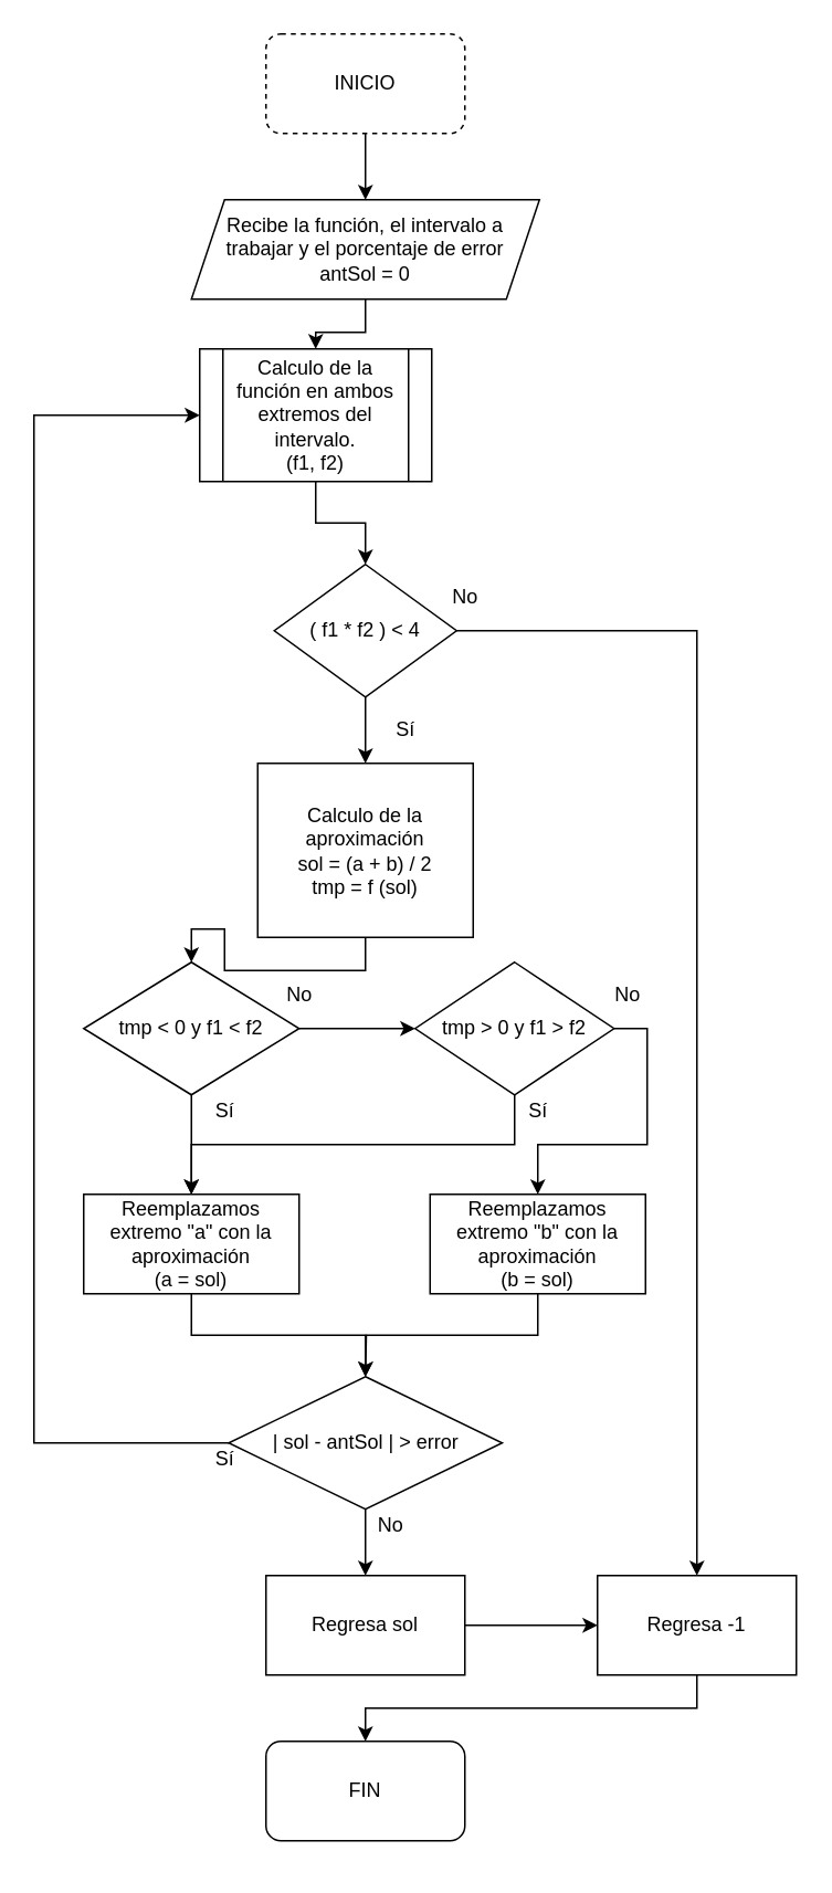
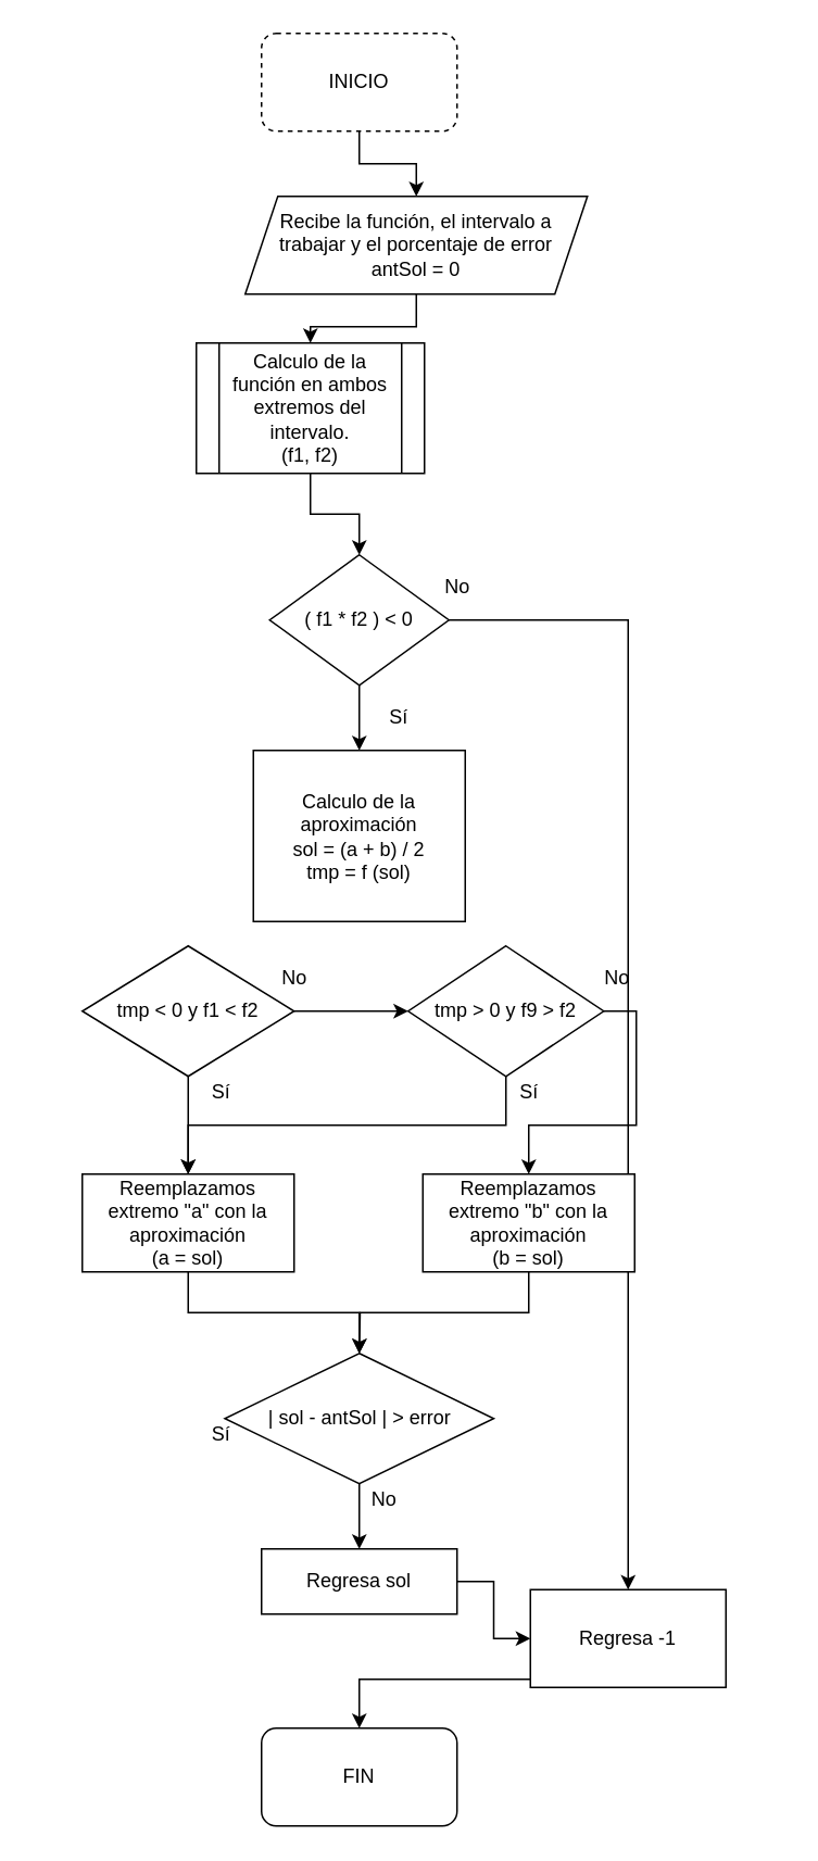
- <mxCell id="38" value="Recibe la función, el intervalo a trabajar y el porcentaje de error&lt;br&gt;antSol = 0" style="shape=parallelogram;perimeter=parallelogramPerimeter;whiteSpace=wrap;html=1;fixedSize=1;" parent="1" vertex="1"><mxGeometry x="115" y="120" width="210" height="60" as="geometry" /></mxCell>
+ <mxCell id="38" value="Recibe la función, el intervalo a trabajar y el porcentaje de error&lt;br&gt;antSol = 0" style="shape=parallelogram;perimeter=parallelogramPerimeter;whiteSpace=wrap;html=1;fixedSize=1;" parent="1" vertex="1"><mxGeometry x="150" y="120" width="210" height="60" as="geometry" /></mxCell>
- <mxCell id="8" value="( f1 * f2 ) &amp;lt; 4" style="rhombus;whiteSpace=wrap;html=1;" parent="1" vertex="1"><mxGeometry x="165" y="340" width="110" height="80" as="geometry" /></mxCell>
+ <mxCell id="8" value="( f1 * f2 ) &amp;lt; 0" style="rhombus;whiteSpace=wrap;html=1;" parent="1" vertex="1"><mxGeometry x="165" y="340" width="110" height="80" as="geometry" /></mxCell>
- <mxCell id="26" style="edgeStyle=orthogonalEdgeStyle;rounded=0;orthogonalLoop=1;jettySize=auto;html=1;exitX=0;exitY=0.5;exitDx=0;exitDy=0;entryX=0;entryY=0.5;entryDx=0;entryDy=0;" parent="1" source="28" target="5" edge="1"><mxGeometry relative="1" as="geometry"><Array as="points"><mxPoint x="20" y="870" /><mxPoint x="20" y="250" /></Array></mxGeometry></mxCell>
- <mxCell id="10" value="" style="edgeStyle=orthogonalEdgeStyle;rounded=0;orthogonalLoop=1;jettySize=auto;html=1;" parent="1" source="11" target="14" edge="1"><mxGeometry relative="1" as="geometry" /></mxCell>
- <mxCell id="20" value="tmp &amp;gt; 0 y f1 &amp;gt; f2" style="rhombus;whiteSpace=wrap;html=1;" parent="1" vertex="1"><mxGeometry x="250" y="580" width="120" height="80" as="geometry" /></mxCell>
+ <mxCell id="20" value="tmp &amp;gt; 0 y f9 &amp;gt; f2" style="rhombus;whiteSpace=wrap;html=1;" parent="1" vertex="1"><mxGeometry x="250" y="580" width="120" height="80" as="geometry" /></mxCell>
- <mxCell id="31" value="Regresa sol" style="whiteSpace=wrap;html=1;" parent="1" vertex="1"><mxGeometry x="160" y="950" width="120" height="60" as="geometry" /></mxCell>
+ <mxCell id="31" value="Regresa sol" style="whiteSpace=wrap;html=1;" parent="1" vertex="1"><mxGeometry x="160" y="950" width="120" height="40" as="geometry" /></mxCell>
- <mxCell id="36" value="Regresa -1" style="whiteSpace=wrap;html=1;" parent="1" vertex="1"><mxGeometry x="360" y="950" width="120" height="60" as="geometry" /></mxCell>
+ <mxCell id="36" value="Regresa -1" style="whiteSpace=wrap;html=1;" parent="1" vertex="1"><mxGeometry x="325" y="975" width="120" height="60" as="geometry" /></mxCell>
- <mxCell id="33" value="FIN" style="rounded=1;whiteSpace=wrap;html=1;" parent="1" vertex="1"><mxGeometry x="160" y="1050" width="120" height="60" as="geometry" /></mxCell>
+ <mxCell id="33" value="FIN" style="rounded=1;whiteSpace=wrap;html=1;" parent="1" vertex="1"><mxGeometry x="160" y="1060" width="120" height="60" as="geometry" /></mxCell>
